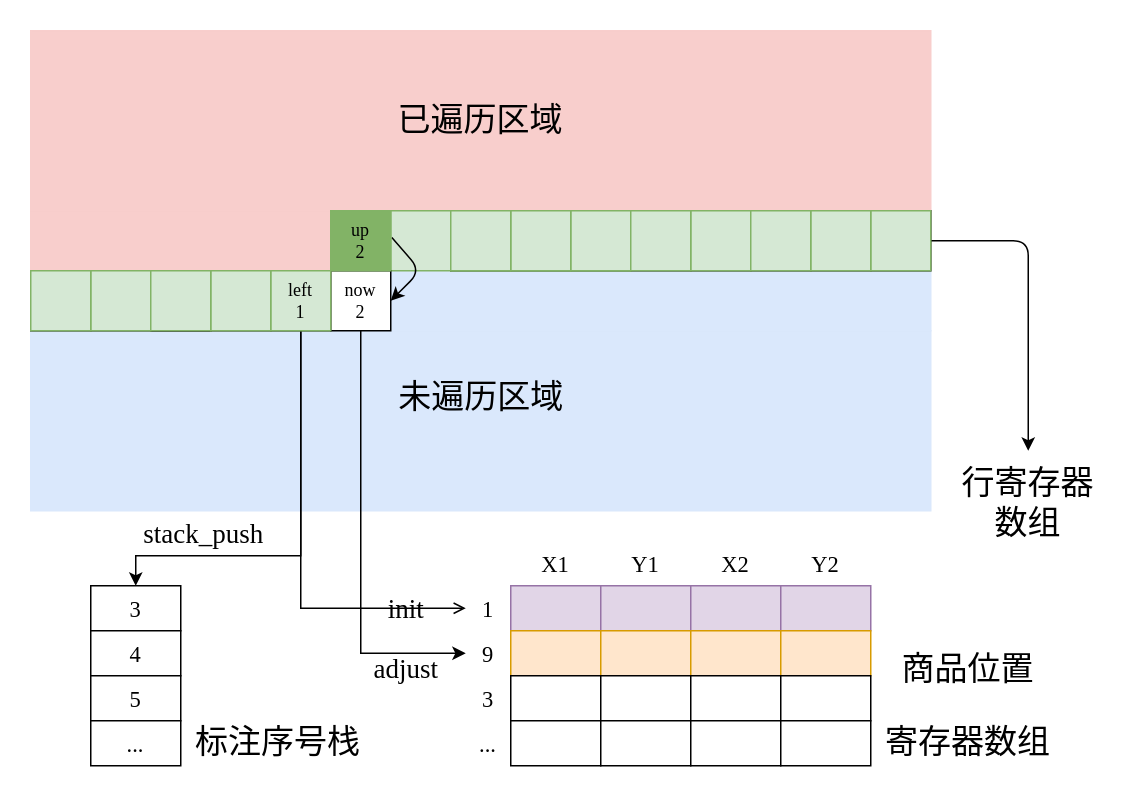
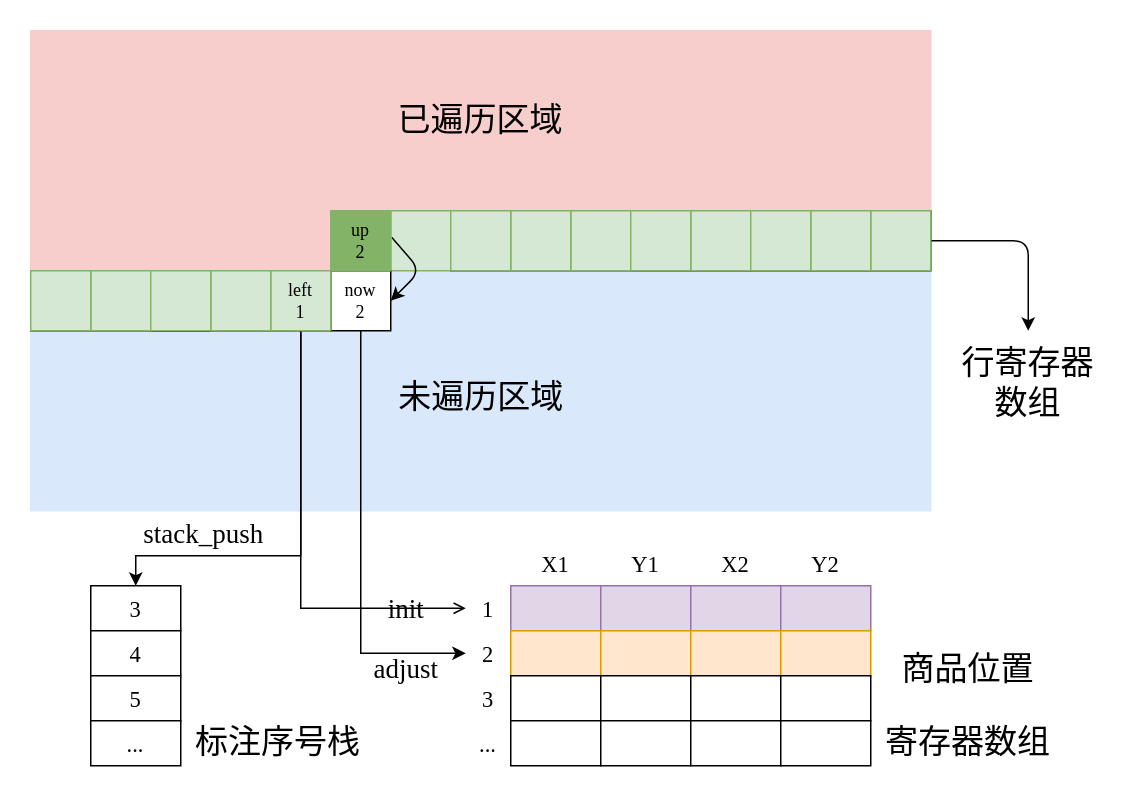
- <mxCell id="46" value="&lt;p class=&quot;MsoNormal&quot;&gt;&lt;font face=&quot;宋体&quot; data-font-src=&quot;https://fonts.googleapis.com/css?family=%E5%AE%8B%E4%BD%93&quot; style=&quot;font-size: 22px&quot;&gt;行寄存器数组&lt;/font&gt;&lt;br&gt;&lt;/p&gt;" style="text;html=1;strokeColor=none;fillColor=none;align=center;verticalAlign=middle;whiteSpace=wrap;rounded=0;" parent="1" vertex="1"><mxGeometry x="630" y="300" width="110" height="70" as="geometry" /></mxCell>
+ <mxCell id="46" value="&lt;p class=&quot;MsoNormal&quot;&gt;&lt;font face=&quot;宋体&quot; data-font-src=&quot;https://fonts.googleapis.com/css?family=%E5%AE%8B%E4%BD%93&quot; style=&quot;font-size: 22px&quot;&gt;行寄存器数组&lt;/font&gt;&lt;br&gt;&lt;/p&gt;" style="text;html=1;strokeColor=none;fillColor=none;align=center;verticalAlign=middle;whiteSpace=wrap;rounded=0;" parent="1" vertex="1"><mxGeometry x="630" y="220" width="110" height="70" as="geometry" /></mxCell>
- <mxCell id="72" value="&lt;font data-font-src=&quot;https://fonts.googleapis.com/css?family=%E5%AE%8B%E4%BD%93&quot; style=&quot;font-size: 15px&quot; face=&quot;Times New Roman&quot;&gt;9&lt;/font&gt;" style="text;html=1;strokeColor=none;fillColor=none;align=center;verticalAlign=middle;whiteSpace=wrap;rounded=0;" parent="1" vertex="1"><mxGeometry x="310" y="420" width="30" height="30" as="geometry" /></mxCell>
+ <mxCell id="72" value="&lt;font data-font-src=&quot;https://fonts.googleapis.com/css?family=%E5%AE%8B%E4%BD%93&quot; style=&quot;font-size: 15px&quot; face=&quot;Times New Roman&quot;&gt;2&lt;/font&gt;" style="text;html=1;strokeColor=none;fillColor=none;align=center;verticalAlign=middle;whiteSpace=wrap;rounded=0;" parent="1" vertex="1"><mxGeometry x="310" y="420" width="30" height="30" as="geometry" /></mxCell>
